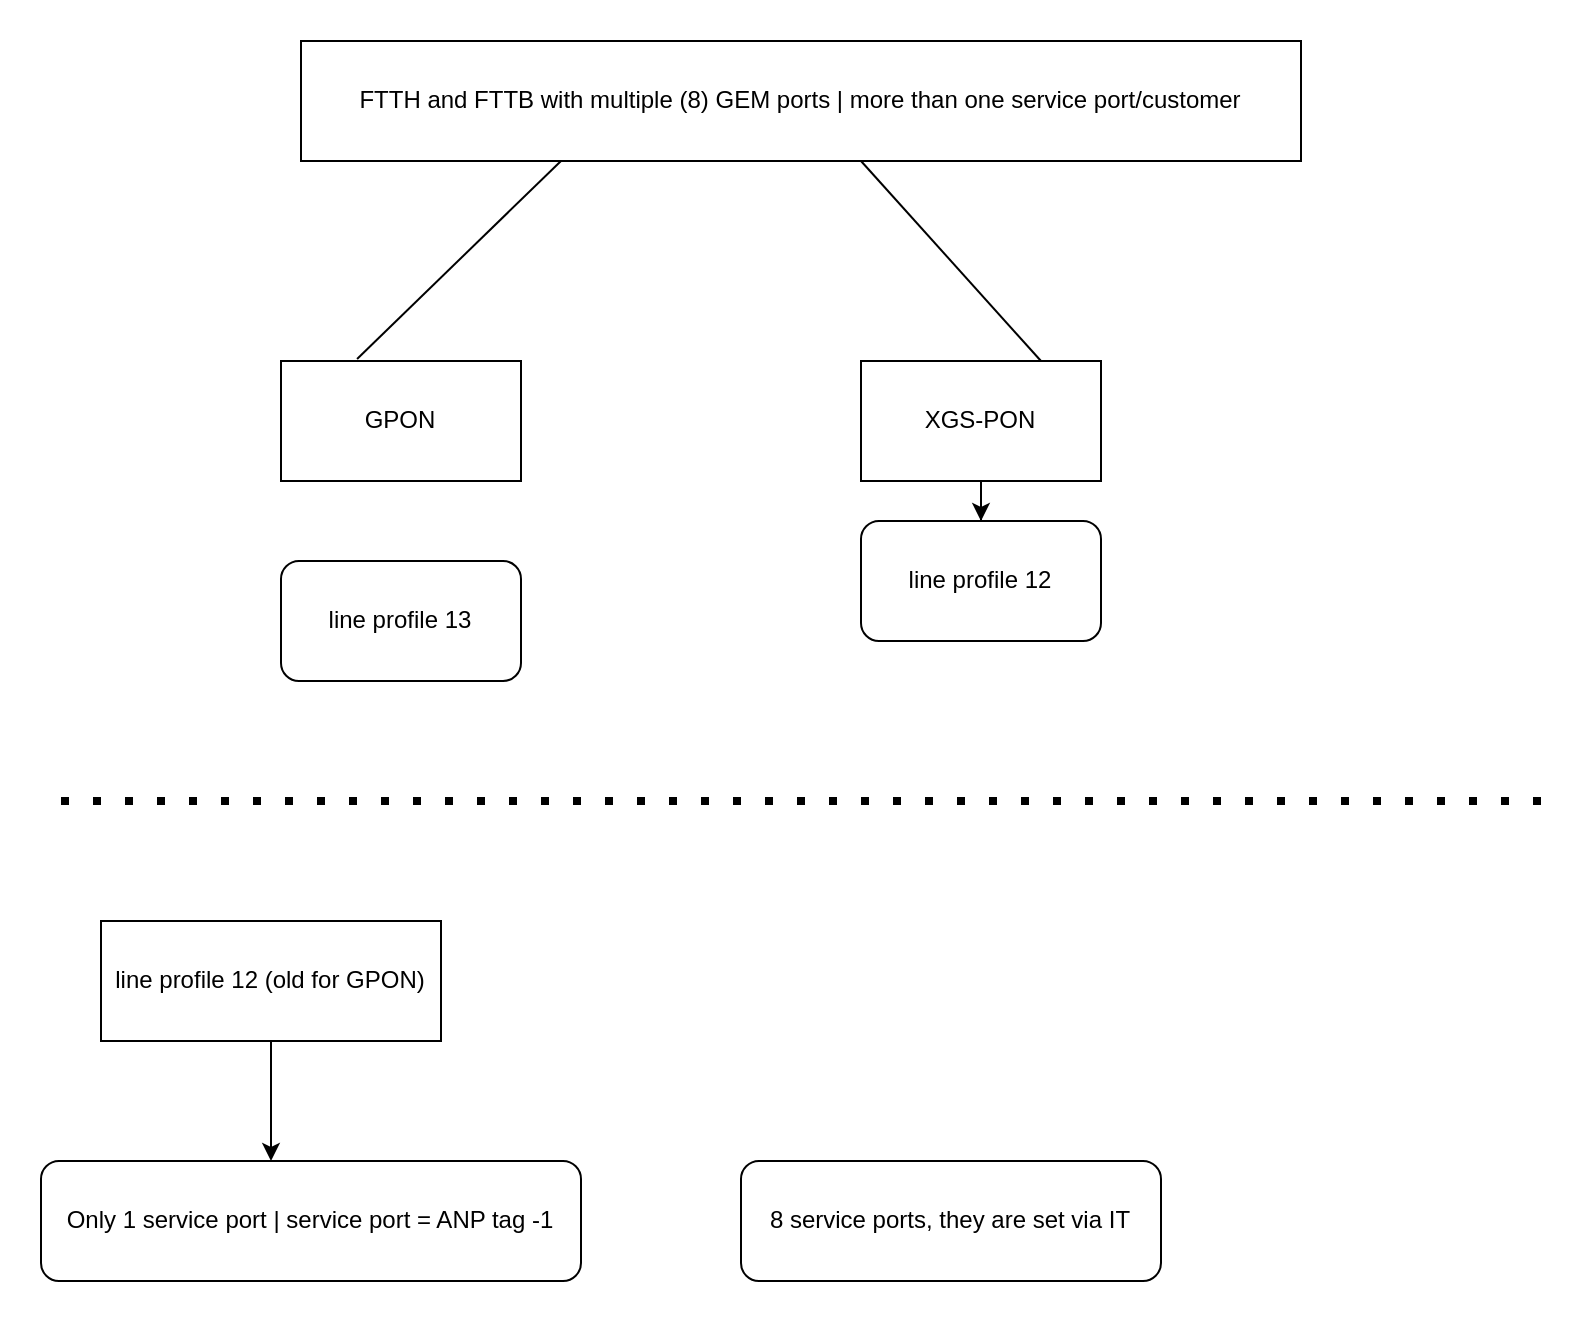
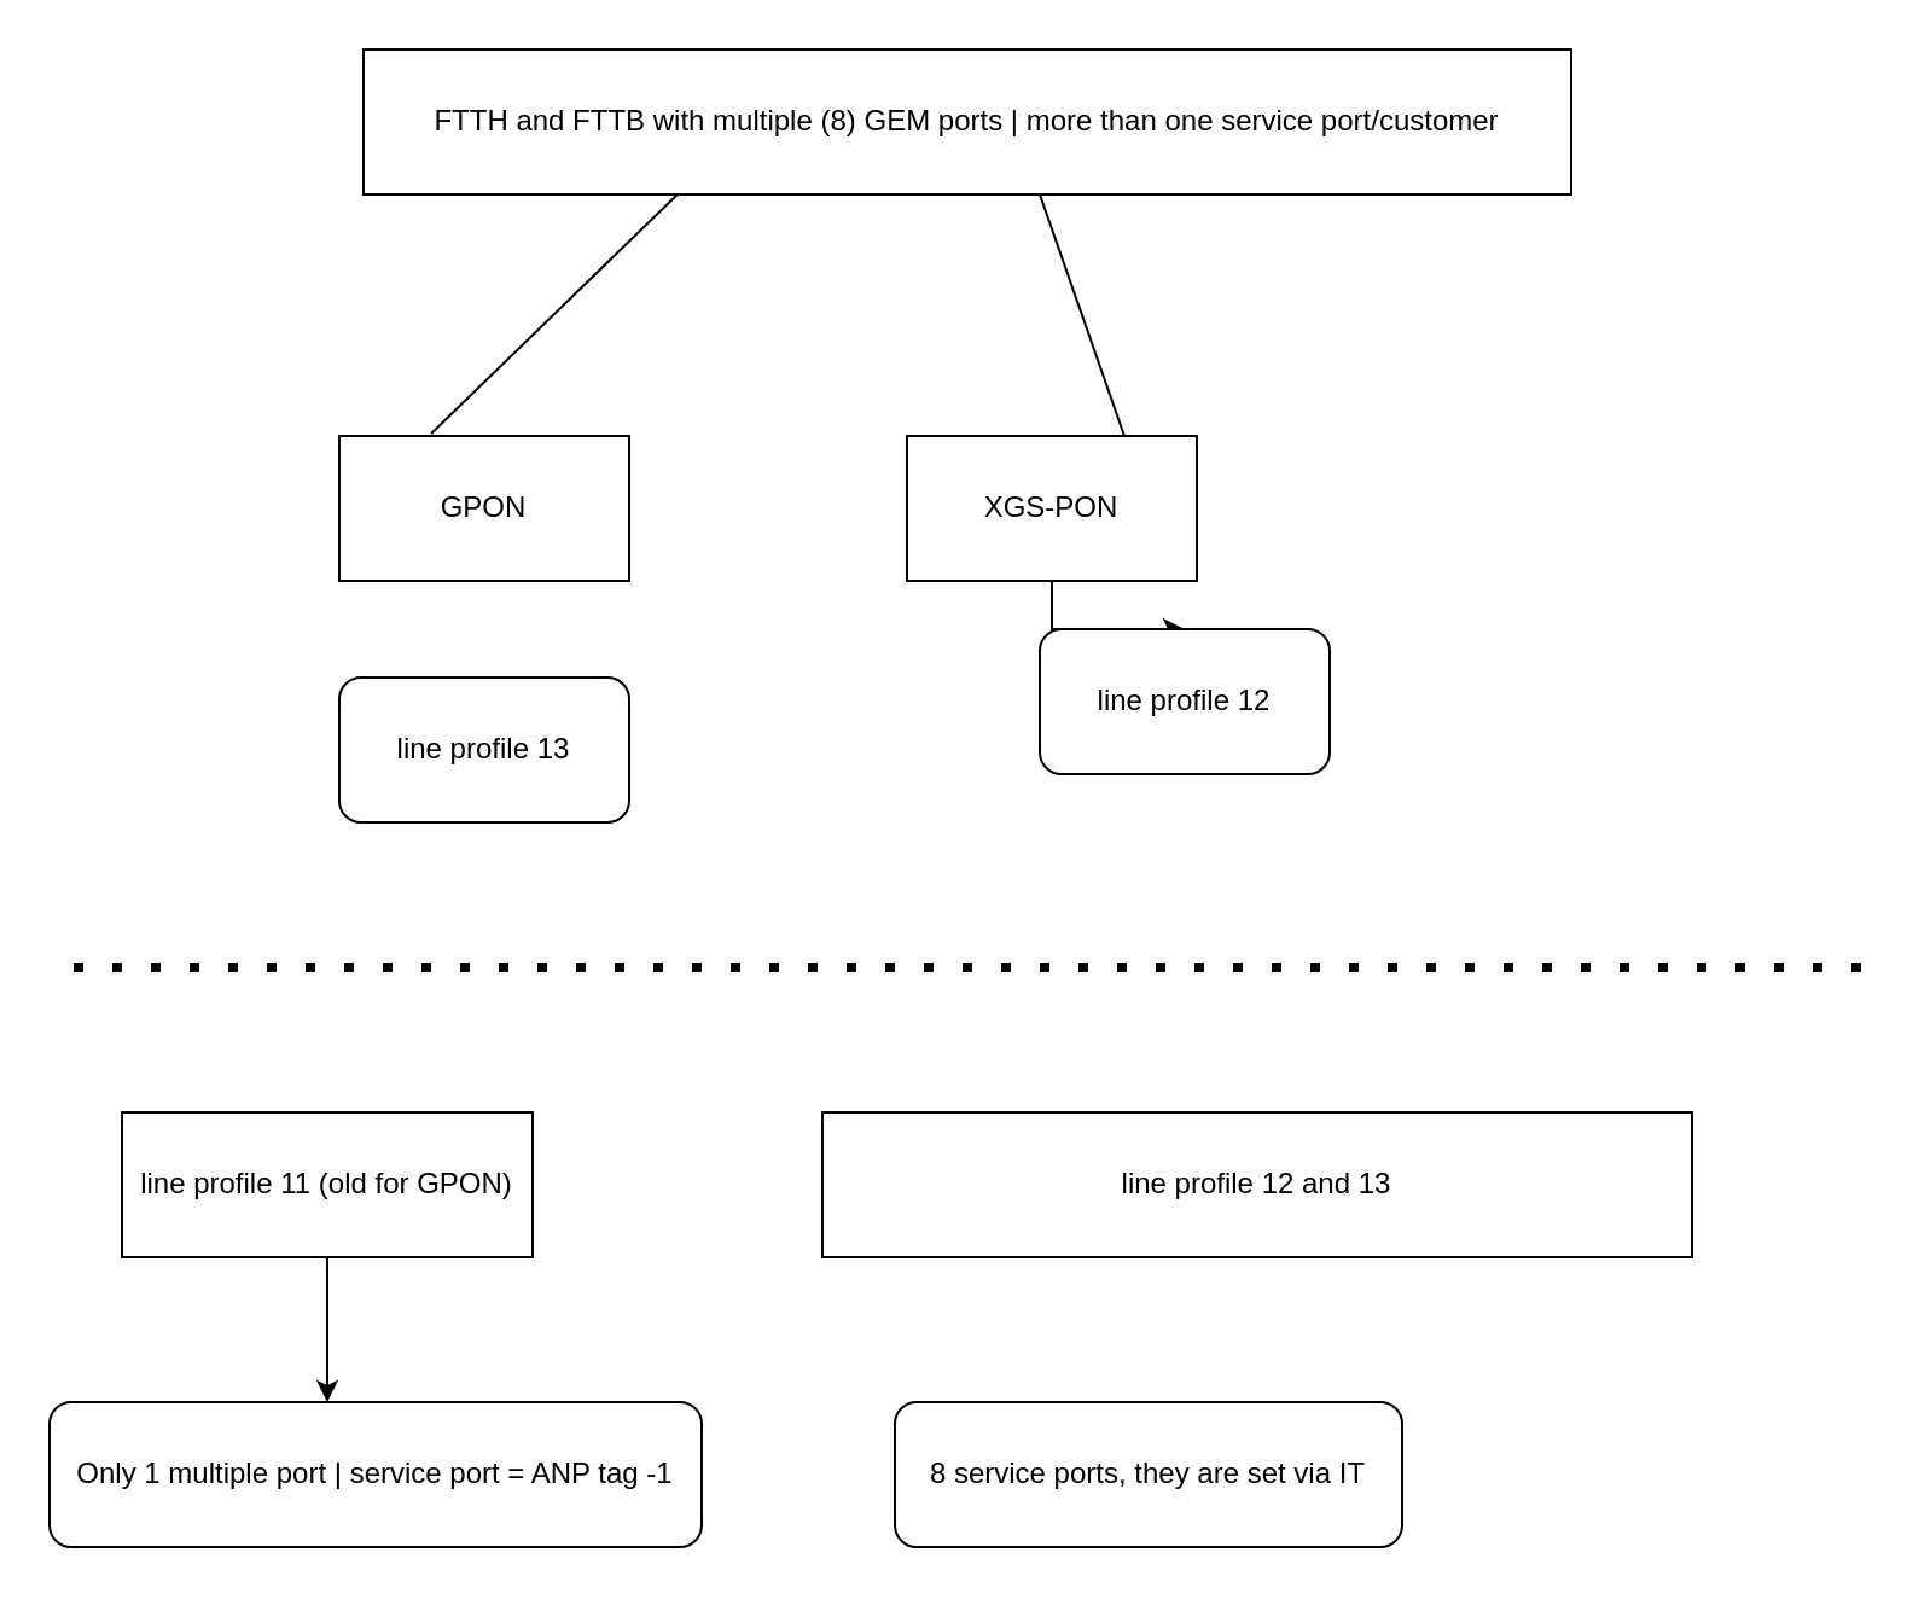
- <mxCell id="5" value="XGS-PON" style="rounded=0;whiteSpace=wrap;html=1;" vertex="1" parent="1"><mxGeometry x="430" y="180" width="120" height="60" as="geometry" /></mxCell>
+ <mxCell id="5" value="XGS-PON" style="rounded=0;whiteSpace=wrap;html=1;" vertex="1" parent="1"><mxGeometry x="375" y="180" width="120" height="60" as="geometry" /></mxCell>
- <mxCell id="11" value="line profile 12 (old for GPON)" style="rounded=0;whiteSpace=wrap;html=1;" vertex="1" parent="1"><mxGeometry x="50" y="460" width="170" height="60" as="geometry" /></mxCell>
+ <mxCell id="11" value="line profile 11 (old for GPON)" style="rounded=0;whiteSpace=wrap;html=1;" vertex="1" parent="1"><mxGeometry x="50" y="460" width="170" height="60" as="geometry" /></mxCell>
+ <mxCell id="12" value="line profile 12 and 13" style="rounded=0;whiteSpace=wrap;html=1;" vertex="1" parent="1"><mxGeometry x="340" y="460" width="360" height="60" as="geometry" /></mxCell>
- <mxCell id="13" value="Only 1 service port | service port = ANP tag -1" style="rounded=1;whiteSpace=wrap;html=1;" vertex="1" parent="1"><mxGeometry x="20" y="580" width="270" height="60" as="geometry" /></mxCell>
+ <mxCell id="13" value="Only 1 multiple port | service port = ANP tag -1" style="rounded=1;whiteSpace=wrap;html=1;" vertex="1" parent="1"><mxGeometry x="20" y="580" width="270" height="60" as="geometry" /></mxCell>
